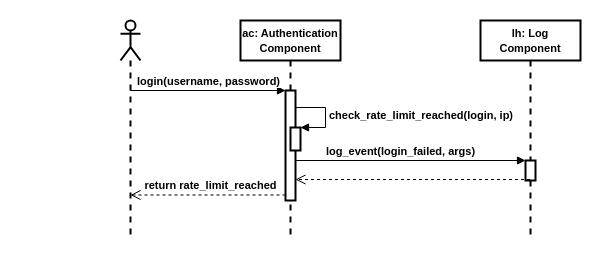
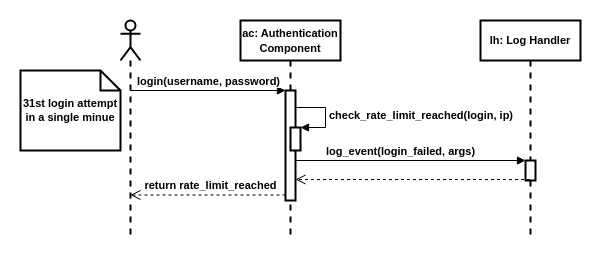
- <mxCell id="7" value="&lt;font style=&quot;font-size: 11px&quot;&gt;&lt;b&gt;lh: Log Component&lt;br&gt;&lt;/b&gt;&lt;/font&gt;" style="shape=umlLifeline;perimeter=lifelinePerimeter;whiteSpace=wrap;html=1;container=1;collapsible=0;recursiveResize=0;outlineConnect=0;strokeWidth=2;" parent="1" vertex="1"><mxGeometry x="480" y="20" width="100" height="220" as="geometry" /></mxCell>
+ <mxCell id="7" value="&lt;font style=&quot;font-size: 11px&quot;&gt;&lt;b&gt;lh: Log Handler&lt;br&gt;&lt;/b&gt;&lt;/font&gt;" style="shape=umlLifeline;perimeter=lifelinePerimeter;whiteSpace=wrap;html=1;container=1;collapsible=0;recursiveResize=0;outlineConnect=0;strokeWidth=2;" parent="1" vertex="1"><mxGeometry x="480" y="20" width="100" height="220" as="geometry" /></mxCell>
+ <mxCell id="11" value="&lt;b&gt;31st login attempt in a single minue&lt;br&gt;&lt;/b&gt;" style="shape=note;size=20;whiteSpace=wrap;html=1;fontSize=11;strokeWidth=2;" parent="1" vertex="1"><mxGeometry x="20" y="70" width="100" height="80" as="geometry" /></mxCell>
